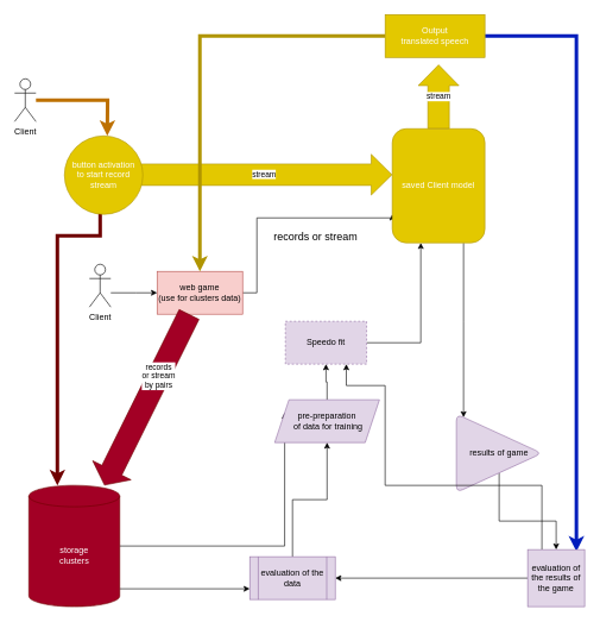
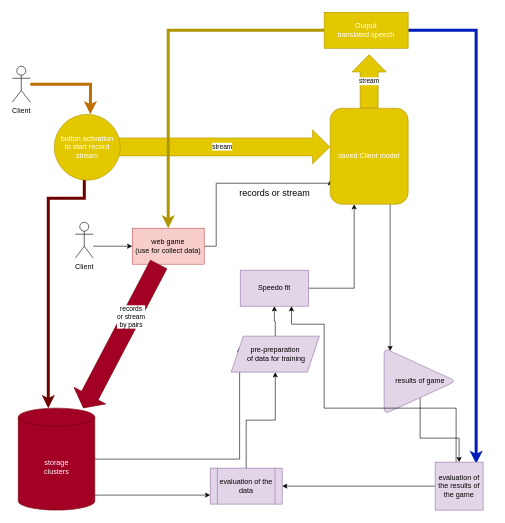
- <mxCell id="31" value="&lt;font style=&quot;font-size: 15px&quot;&gt;records or stream&lt;/font&gt;" style="text;html=1;strokeColor=none;fillColor=none;align=center;verticalAlign=middle;whiteSpace=wrap;rounded=0;" vertex="1" parent="1"><mxGeometry x="363.62" y="320" width="156.75" height="20" as="geometry" /></mxCell>
+ <mxCell id="31" value="&lt;font style=&quot;font-size: 15px&quot;&gt;records or stream&lt;/font&gt;" style="text;html=1;strokeColor=none;fillColor=none;align=center;verticalAlign=middle;whiteSpace=wrap;rounded=0;" vertex="1" parent="1"><mxGeometry x="378.62" y="310" width="156.75" height="20" as="geometry" /></mxCell>
- <mxCell id="7" value="web game &lt;br&gt;(use for clusters data)" style="rounded=0;whiteSpace=wrap;html=1;fillColor=#f8cecc;strokeColor=#b85450;" vertex="1" parent="1"><mxGeometry x="220" y="380" width="120" height="60" as="geometry" /></mxCell>
+ <mxCell id="7" value="web game &lt;br&gt;(use for collect data)" style="rounded=0;whiteSpace=wrap;html=1;fillColor=#f8cecc;strokeColor=#b85450;" vertex="1" parent="1"><mxGeometry x="220" y="380" width="120" height="60" as="geometry" /></mxCell>
- <mxCell id="3" value="Speedo fit" style="rounded=0;whiteSpace=wrap;html=1;fillColor=#e1d5e7;strokeColor=#9673a6;dashed=1;" vertex="1" parent="1"><mxGeometry x="400" y="450" width="114" height="60" as="geometry" /></mxCell>
+ <mxCell id="3" value="Speedo fit" style="rounded=0;whiteSpace=wrap;html=1;fillColor=#e1d5e7;strokeColor=#9673a6;" vertex="1" parent="1"><mxGeometry x="400" y="450" width="114" height="60" as="geometry" /></mxCell>
- <mxCell id="11" value="storage&lt;br&gt;clusters" style="shape=cylinder3;whiteSpace=wrap;html=1;boundedLbl=1;backgroundOutline=1;size=15;fillColor=#a20025;strokeColor=#6F0000;fontColor=#ffffff;" vertex="1" parent="1"><mxGeometry x="40" y="680" width="127.5" height="170" as="geometry" /></mxCell>
+ <mxCell id="11" value="storage&lt;br&gt;clusters" style="shape=cylinder3;whiteSpace=wrap;html=1;boundedLbl=1;backgroundOutline=1;size=15;fillColor=#a20025;strokeColor=#6F0000;fontColor=#ffffff;" vertex="1" parent="1"><mxGeometry x="30" y="680" width="127.5" height="170" as="geometry" /></mxCell>
- <mxCell id="28" value="evaluation of the results of the game" style="whiteSpace=wrap;html=1;aspect=fixed;fillColor=#e1d5e7;strokeColor=#9673a6;" vertex="1" parent="1"><mxGeometry x="740" y="770" width="80" height="80" as="geometry" /></mxCell>
+ <mxCell id="28" value="evaluation of the results of the game" style="whiteSpace=wrap;html=1;aspect=fixed;fillColor=#e1d5e7;strokeColor=#9673a6;" vertex="1" parent="1"><mxGeometry x="725" y="770" width="80" height="80" as="geometry" /></mxCell>
